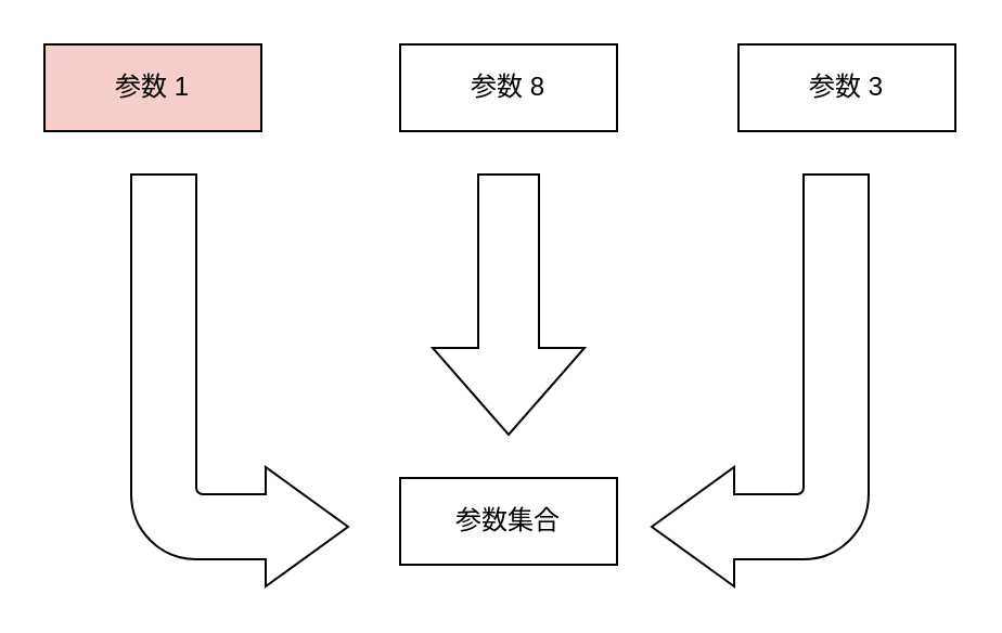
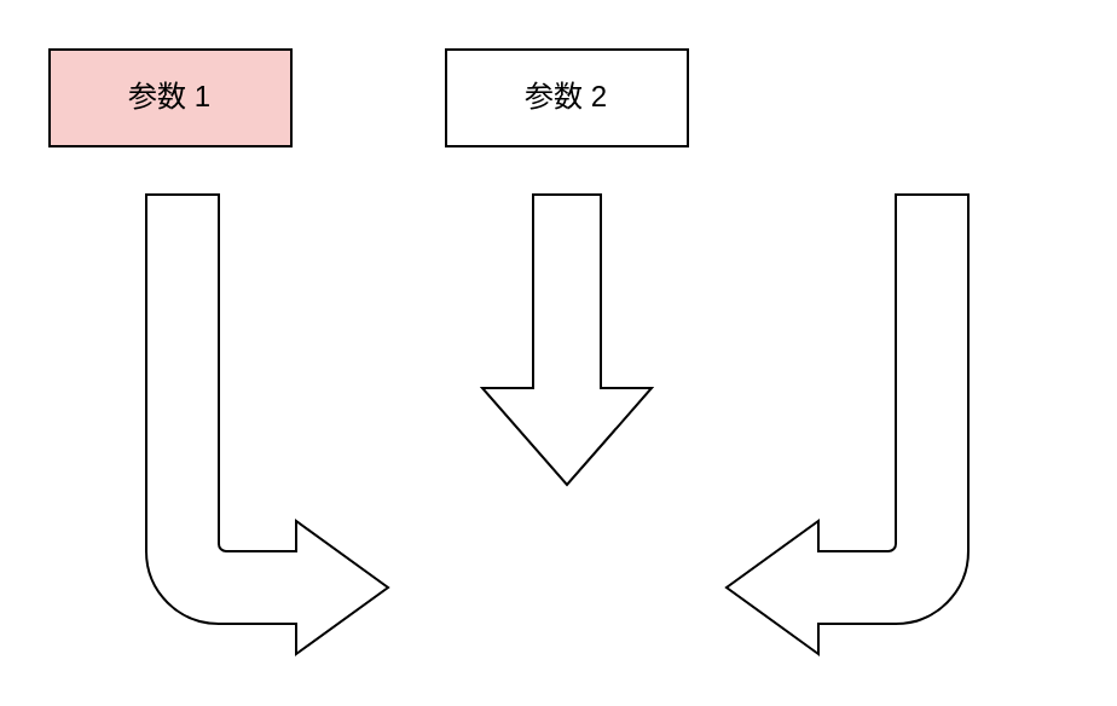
- <mxCell id="2" value="参数 8" style="whiteSpace=wrap;html=1;align=center;" vertex="1" parent="1"><mxGeometry x="184" y="20" width="100" height="40" as="geometry" /></mxCell>
+ <mxCell id="2" value="参数 2" style="whiteSpace=wrap;html=1;align=center;" vertex="1" parent="1"><mxGeometry x="184" y="20" width="100" height="40" as="geometry" /></mxCell>
- <mxCell id="3" value="参数 3" style="whiteSpace=wrap;html=1;align=center;" vertex="1" parent="1"><mxGeometry x="340" y="20" width="100" height="40" as="geometry" /></mxCell>
- <mxCell id="6" value="参数集合" style="whiteSpace=wrap;html=1;align=center;" vertex="1" parent="1"><mxGeometry x="184" y="220" width="100" height="40" as="geometry" /></mxCell>
